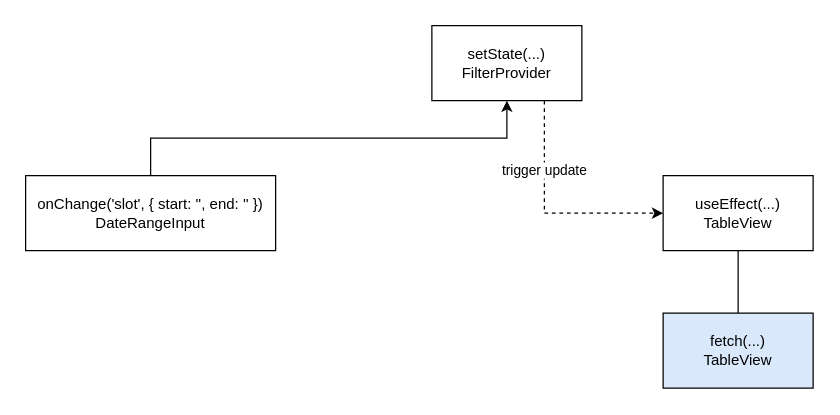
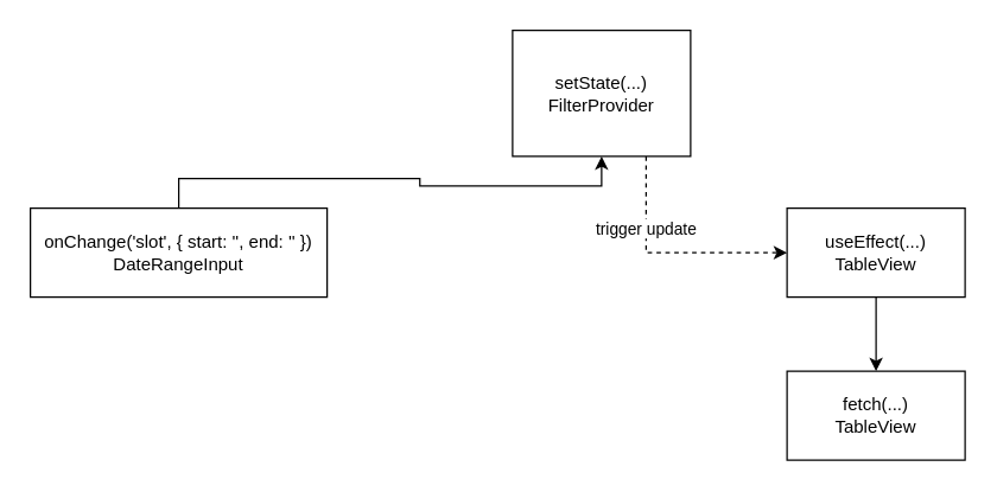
- <mxCell id="6" value="setState(...)&lt;br&gt;FilterProvider" style="rounded=0;whiteSpace=wrap;html=1;" vertex="1" parent="1"><mxGeometry x="345" y="20" width="120" height="60" as="geometry" /></mxCell>
+ <mxCell id="6" value="setState(...)&lt;br&gt;FilterProvider" style="rounded=0;whiteSpace=wrap;html=1;" vertex="1" parent="1"><mxGeometry x="345" y="20" width="120" height="85" as="geometry" /></mxCell>
- <mxCell id="7" value="" style="edgeStyle=orthogonalEdgeStyle;rounded=0;orthogonalLoop=1;jettySize=auto;html=1;endArrow=none;" edge="1" parent="1" source="8" target="9"><mxGeometry relative="1" as="geometry" /></mxCell>
+ <mxCell id="7" value="" style="edgeStyle=orthogonalEdgeStyle;rounded=0;orthogonalLoop=1;jettySize=auto;html=1;" edge="1" parent="1" source="8" target="9"><mxGeometry relative="1" as="geometry" /></mxCell>
- <mxCell id="9" value="fetch(...)&lt;br&gt;TableView" style="whiteSpace=wrap;html=1;rounded=0;fillColor=#dae8fc;" vertex="1" parent="1"><mxGeometry x="530" y="250" width="120" height="60" as="geometry" /></mxCell>
+ <mxCell id="9" value="fetch(...)&lt;br&gt;TableView" style="whiteSpace=wrap;html=1;rounded=0;" vertex="1" parent="1"><mxGeometry x="530" y="250" width="120" height="60" as="geometry" /></mxCell>
